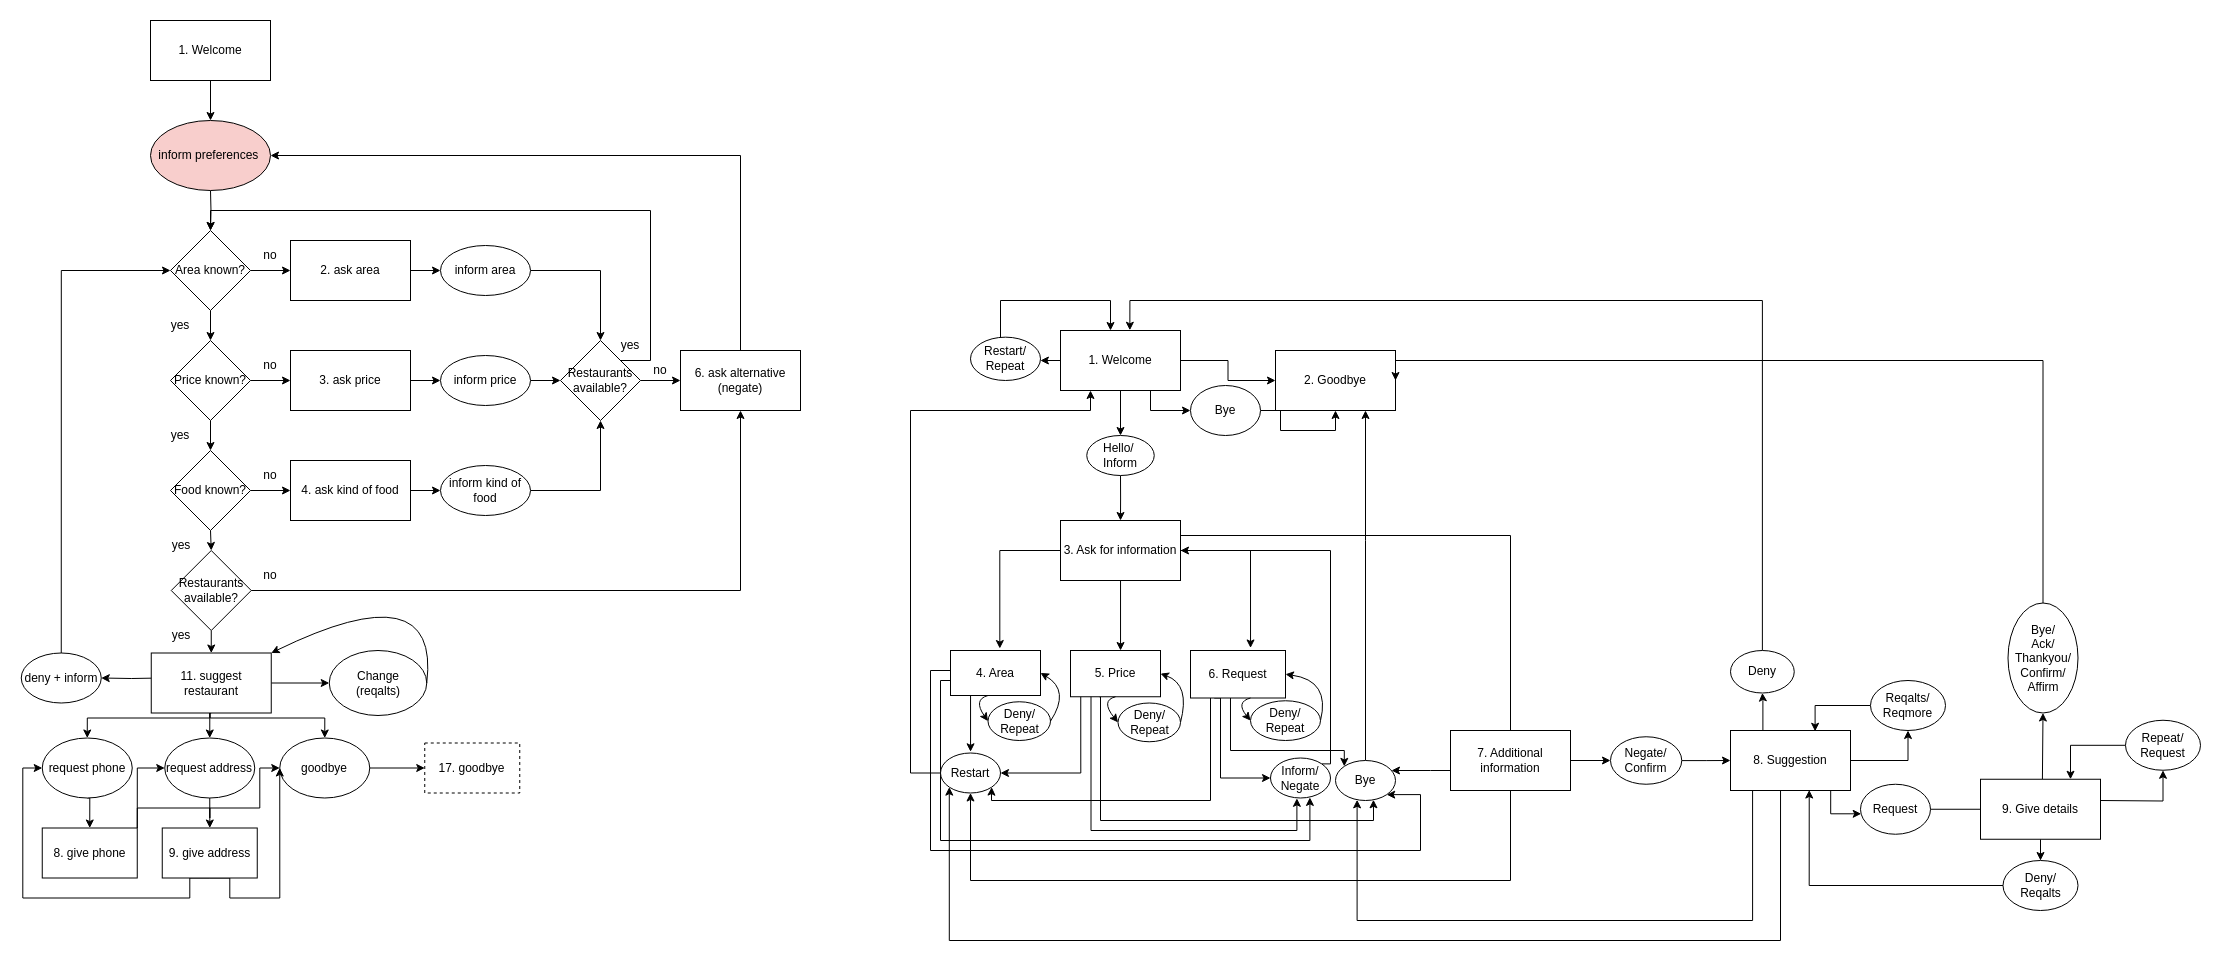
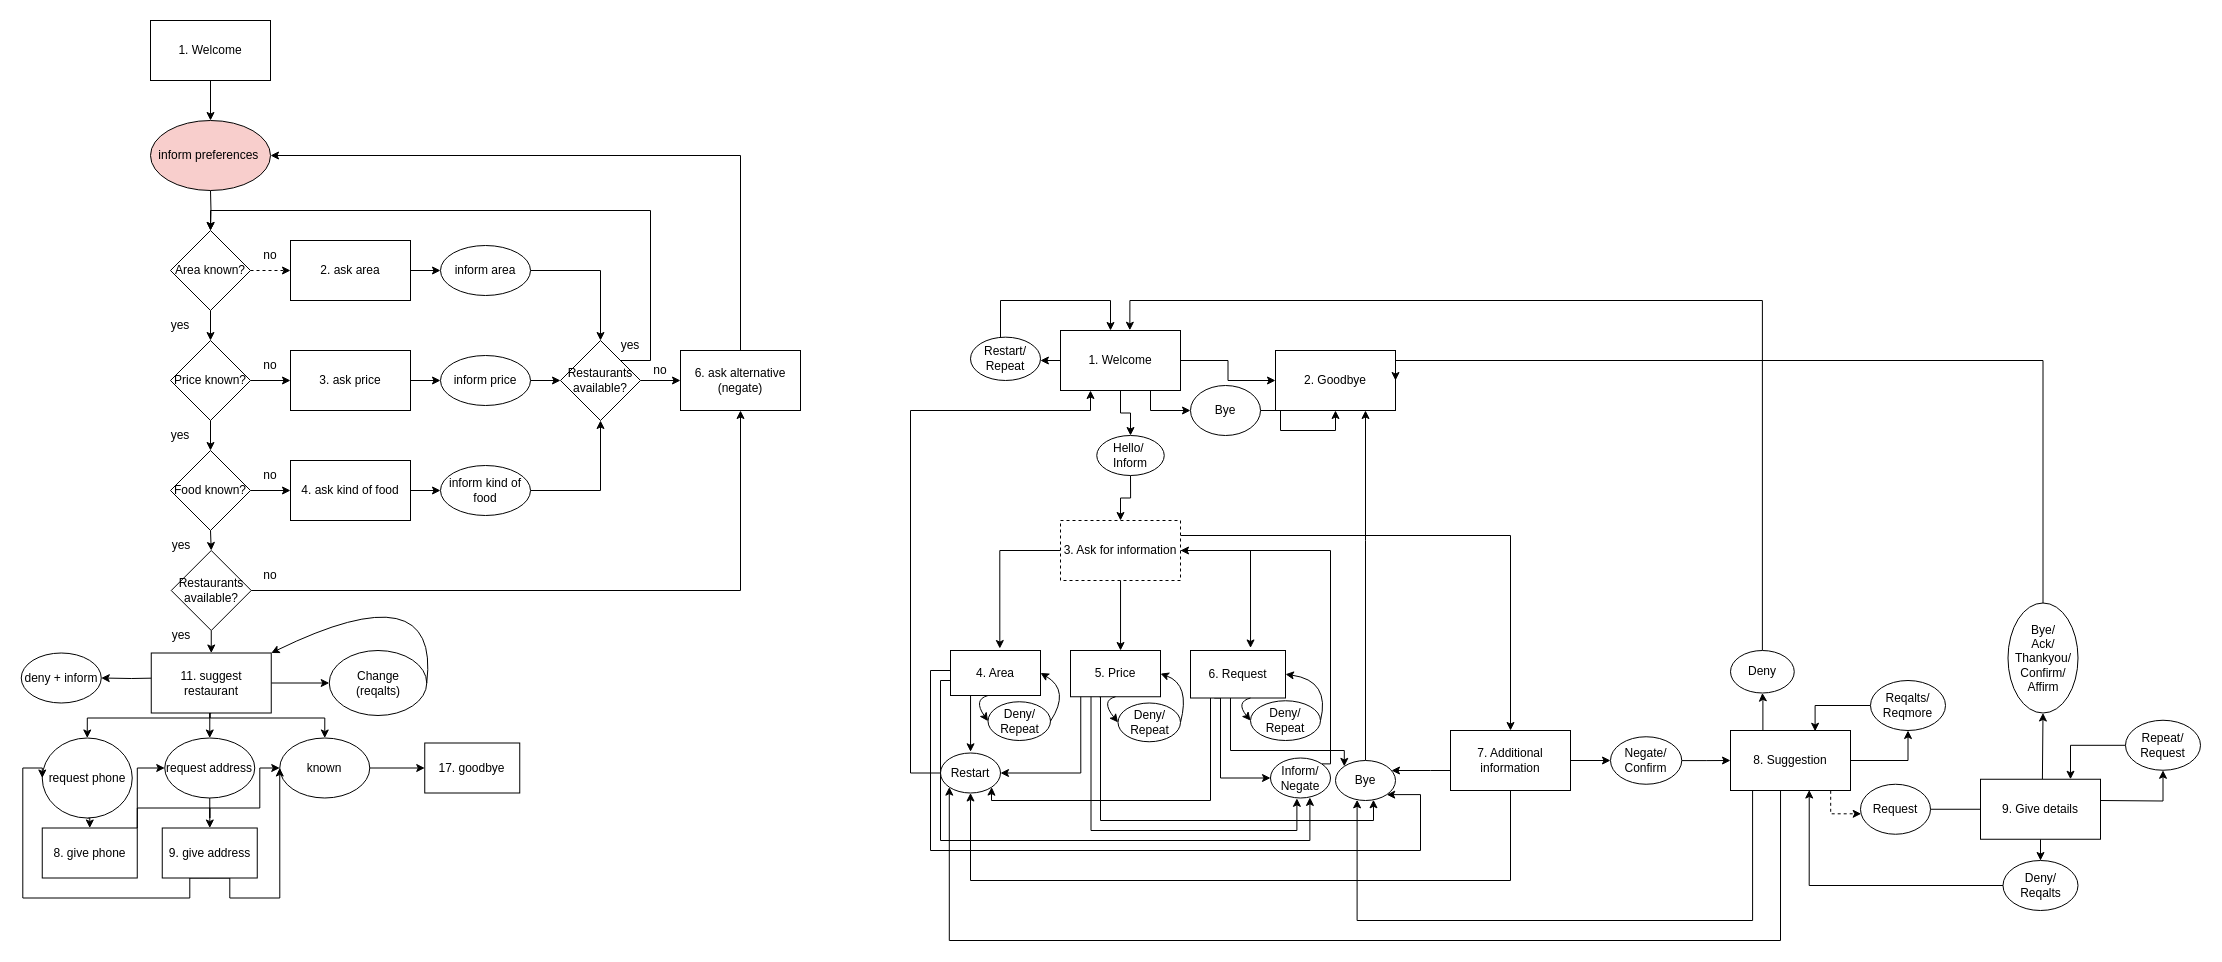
- <mxCell id="6" style="edgeStyle=orthogonalEdgeStyle;rounded=0;orthogonalLoop=1;jettySize=auto;html=1;exitX=1;exitY=0.5;exitDx=0;exitDy=0;" parent="1" source="7" target="10" edge="1"><mxGeometry relative="1" as="geometry" /></mxCell>
+ <mxCell id="6" style="edgeStyle=orthogonalEdgeStyle;rounded=0;orthogonalLoop=1;jettySize=auto;html=1;exitX=1;exitY=0.5;exitDx=0;exitDy=0;dashed=1;" parent="1" source="7" target="10" edge="1"><mxGeometry relative="1" as="geometry" /></mxCell>
- <mxCell id="33" style="edgeStyle=orthogonalEdgeStyle;rounded=0;orthogonalLoop=1;jettySize=auto;html=1;exitX=0.5;exitY=0;exitDx=0;exitDy=0;entryX=0;entryY=0.5;entryDx=0;entryDy=0;" parent="1" source="34" target="7" edge="1"><mxGeometry relative="1" as="geometry" /></mxCell>
- <mxCell id="80" value="Hello/&amp;nbsp;&lt;br&gt;Inform" style="ellipse;whiteSpace=wrap;html=1;" parent="1" vertex="1"><mxGeometry x="1086.25" y="435" width="67.5" height="40" as="geometry" /></mxCell>
+ <mxCell id="80" value="Hello/&amp;nbsp;&lt;br&gt;Inform" style="ellipse;whiteSpace=wrap;html=1;" parent="1" vertex="1"><mxGeometry x="1096.25" y="435" width="67.5" height="40" as="geometry" /></mxCell>
- <mxCell id="78" value="3. Ask for information" style="rounded=0;whiteSpace=wrap;html=1;" parent="1" vertex="1"><mxGeometry x="1060" y="520" width="120" height="60" as="geometry" /></mxCell>
+ <mxCell id="78" value="3. Ask for information" style="rounded=0;whiteSpace=wrap;html=1;dashed=1;" parent="1" vertex="1"><mxGeometry x="1060" y="520" width="120" height="60" as="geometry" /></mxCell>
- <mxCell id="77" style="edgeStyle=orthogonalEdgeStyle;rounded=0;orthogonalLoop=1;jettySize=auto;html=1;exitX=1;exitY=0.25;exitDx=0;exitDy=0;entryX=0.5;entryY=0;entryDx=0;entryDy=0;endArrow=none;" parent="1" source="78" target="109" edge="1"><mxGeometry relative="1" as="geometry"><Array as="points"><mxPoint x="1510" y="535" /></Array></mxGeometry></mxCell>
+ <mxCell id="77" style="edgeStyle=orthogonalEdgeStyle;rounded=0;orthogonalLoop=1;jettySize=auto;html=1;exitX=1;exitY=0.25;exitDx=0;exitDy=0;entryX=0.5;entryY=0;entryDx=0;entryDy=0;" parent="1" source="78" target="109" edge="1"><mxGeometry relative="1" as="geometry"><Array as="points"><mxPoint x="1510" y="535" /></Array></mxGeometry></mxCell>
- <mxCell id="49" value="request phone" style="ellipse;whiteSpace=wrap;html=1;" parent="1" vertex="1"><mxGeometry x="41.75" y="737.5" width="90" height="60" as="geometry" /></mxCell>
+ <mxCell id="49" value="request phone" style="ellipse;whiteSpace=wrap;html=1;" parent="1" vertex="1"><mxGeometry x="41.75" y="737.5" width="90" height="80" as="geometry" /></mxCell>
- <mxCell id="61" value="17. goodbye" style="rounded=0;whiteSpace=wrap;html=1;dashed=1;" parent="1" vertex="1"><mxGeometry x="424.25" y="742.5" width="95" height="50" as="geometry" /></mxCell>
+ <mxCell id="61" value="17. goodbye" style="rounded=0;whiteSpace=wrap;html=1;" parent="1" vertex="1"><mxGeometry x="424.25" y="742.5" width="95" height="50" as="geometry" /></mxCell>
- <mxCell id="53" value="goodbye" style="ellipse;whiteSpace=wrap;html=1;" parent="1" vertex="1"><mxGeometry x="279.25" y="737.5" width="90" height="60" as="geometry" /></mxCell>
+ <mxCell id="53" value="known" style="ellipse;whiteSpace=wrap;html=1;" parent="1" vertex="1"><mxGeometry x="279.25" y="737.5" width="90" height="60" as="geometry" /></mxCell>
- <mxCell id="116" style="edgeStyle=orthogonalEdgeStyle;rounded=0;orthogonalLoop=1;jettySize=auto;html=1;exitX=0.835;exitY=1.005;exitDx=0;exitDy=0;entryX=0.01;entryY=0.591;entryDx=0;entryDy=0;entryPerimeter=0;exitPerimeter=0;" parent="1" source="117" target="123" edge="1"><mxGeometry relative="1" as="geometry"><Array as="points"><mxPoint x="1830" y="813" /></Array></mxGeometry></mxCell>
+ <mxCell id="116" style="edgeStyle=orthogonalEdgeStyle;rounded=0;orthogonalLoop=1;jettySize=auto;html=1;exitX=0.835;exitY=1.005;exitDx=0;exitDy=0;entryX=0.01;entryY=0.591;entryDx=0;entryDy=0;entryPerimeter=0;exitPerimeter=0;dashed=1;" parent="1" source="117" target="123" edge="1"><mxGeometry relative="1" as="geometry"><Array as="points"><mxPoint x="1830" y="813" /></Array></mxGeometry></mxCell>
